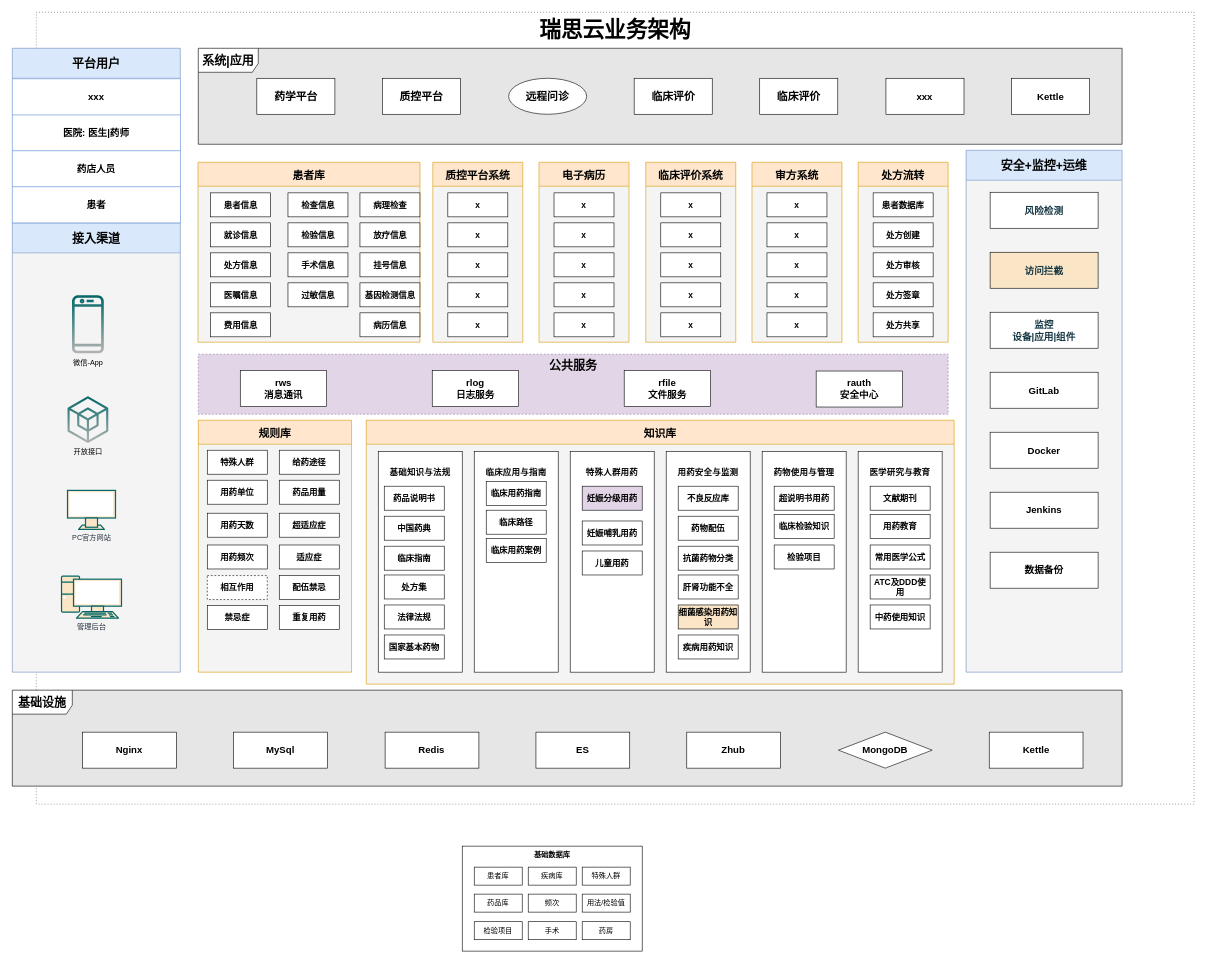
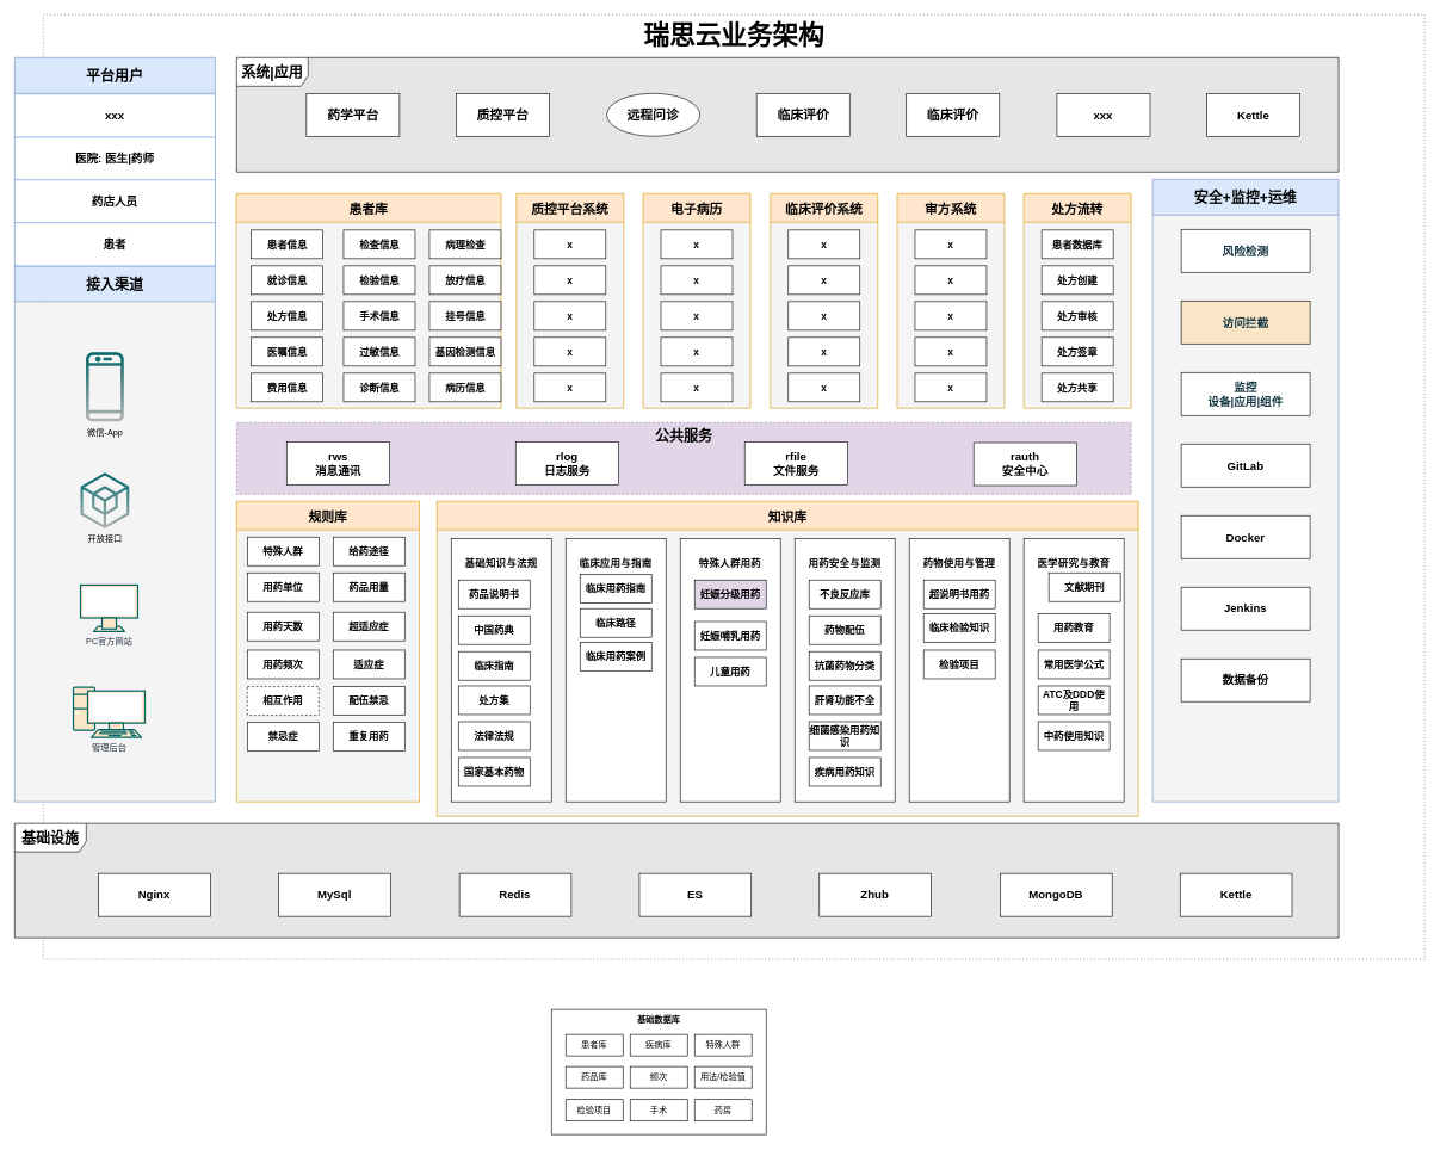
+ <mxCell id="65" value="诊断信息" style="whiteSpace=wrap;html=1;fontSize=14;fontStyle=1;container=0;" parent="1" vertex="1"><mxGeometry x="479.5" y="521" width="100" height="40" as="geometry" /></mxCell>
- <mxCell id="137" value="&lt;div data-docx-has-block-data=&quot;false&quot; data-page-id=&quot;U75hdgrPCo3RmMxpjT1cg51FnG2&quot; style=&quot;font-size: 14px;&quot;&gt;&lt;div class=&quot;old-record-id-CLDddbItjoVo6kxUgAkcXU8XnOe&quot; style=&quot;font-size: 14px;&quot;&gt;&lt;div data-docx-has-block-data=&quot;false&quot; data-page-id=&quot;U75hdgrPCo3RmMxpjT1cg51FnG2&quot; style=&quot;font-size: 14px;&quot;&gt;&lt;div class=&quot;old-record-id-CizYdL75qoCFmixBCsxcFThYnwb&quot; style=&quot;font-size: 14px;&quot;&gt;&lt;strong style=&quot;font-size: 14px;&quot;&gt;文献期刊&lt;/strong&gt;&lt;/div&gt;&lt;/div&gt;&lt;/div&gt;&lt;/div&gt;" style="whiteSpace=wrap;html=1;fontStyle=1;fontSize=14;container=0;" parent="115" vertex="1"><mxGeometry x="840" y="110" width="100" height="40" as="geometry" /></mxCell>
+ <mxCell id="137" value="&lt;div data-docx-has-block-data=&quot;false&quot; data-page-id=&quot;U75hdgrPCo3RmMxpjT1cg51FnG2&quot; style=&quot;font-size: 14px;&quot;&gt;&lt;div class=&quot;old-record-id-CLDddbItjoVo6kxUgAkcXU8XnOe&quot; style=&quot;font-size: 14px;&quot;&gt;&lt;div data-docx-has-block-data=&quot;false&quot; data-page-id=&quot;U75hdgrPCo3RmMxpjT1cg51FnG2&quot; style=&quot;font-size: 14px;&quot;&gt;&lt;div class=&quot;old-record-id-CizYdL75qoCFmixBCsxcFThYnwb&quot; style=&quot;font-size: 14px;&quot;&gt;&lt;strong style=&quot;font-size: 14px;&quot;&gt;文献期刊&lt;/strong&gt;&lt;/div&gt;&lt;/div&gt;&lt;/div&gt;&lt;/div&gt;" style="whiteSpace=wrap;html=1;fontStyle=1;fontSize=14;container=0;" parent="115" vertex="1"><mxGeometry x="855" y="100" width="100" height="40" as="geometry" /></mxCell>
- <mxCell id="132" value="&lt;div data-docx-has-block-data=&quot;false&quot; data-page-id=&quot;U75hdgrPCo3RmMxpjT1cg51FnG2&quot; style=&quot;font-size: 14px;&quot;&gt;&lt;div class=&quot;old-record-id-CLDddbItjoVo6kxUgAkcXU8XnOe&quot; style=&quot;font-size: 14px;&quot;&gt;&lt;div data-docx-has-block-data=&quot;false&quot; data-page-id=&quot;U75hdgrPCo3RmMxpjT1cg51FnG2&quot; style=&quot;font-size: 14px;&quot;&gt;&lt;div class=&quot;old-record-id-CsDQdUX7konVqsxgs9XcECbYnS8&quot; style=&quot;font-size: 14px;&quot;&gt;&lt;strong style=&quot;font-size: 14px;&quot;&gt;细菌感染用药知识&lt;/strong&gt;&lt;/div&gt;&lt;/div&gt;&lt;/div&gt;&lt;/div&gt;" style="whiteSpace=wrap;html=1;fontStyle=1;fontSize=14;container=0;fillColor=#fae5c7;" parent="115" vertex="1"><mxGeometry x="520" y="308" width="100" height="40" as="geometry" /></mxCell>
+ <mxCell id="132" value="&lt;div data-docx-has-block-data=&quot;false&quot; data-page-id=&quot;U75hdgrPCo3RmMxpjT1cg51FnG2&quot; style=&quot;font-size: 14px;&quot;&gt;&lt;div class=&quot;old-record-id-CLDddbItjoVo6kxUgAkcXU8XnOe&quot; style=&quot;font-size: 14px;&quot;&gt;&lt;div data-docx-has-block-data=&quot;false&quot; data-page-id=&quot;U75hdgrPCo3RmMxpjT1cg51FnG2&quot; style=&quot;font-size: 14px;&quot;&gt;&lt;div class=&quot;old-record-id-CsDQdUX7konVqsxgs9XcECbYnS8&quot; style=&quot;font-size: 14px;&quot;&gt;&lt;strong style=&quot;font-size: 14px;&quot;&gt;细菌感染用药知识&lt;/strong&gt;&lt;/div&gt;&lt;/div&gt;&lt;/div&gt;&lt;/div&gt;" style="whiteSpace=wrap;html=1;fontStyle=1;fontSize=14;container=0;" parent="115" vertex="1"><mxGeometry x="520" y="308" width="100" height="40" as="geometry" /></mxCell>
- <mxCell id="25" value="MongoDB" style="rhombus;whiteSpace=wrap;html=1;fontStyle=1;fontSize=16;" parent="18" vertex="1"><mxGeometry x="1377.077" y="50" width="156.338" height="60" as="geometry" /></mxCell>
+ <mxCell id="25" value="MongoDB" style="whiteSpace=wrap;html=1;fontStyle=1;fontSize=16;" parent="18" vertex="1"><mxGeometry x="1377.077" y="50" width="156.338" height="60" as="geometry" /></mxCell>
